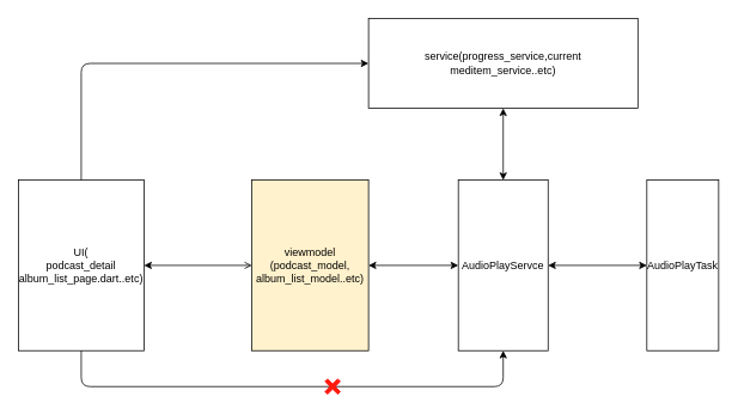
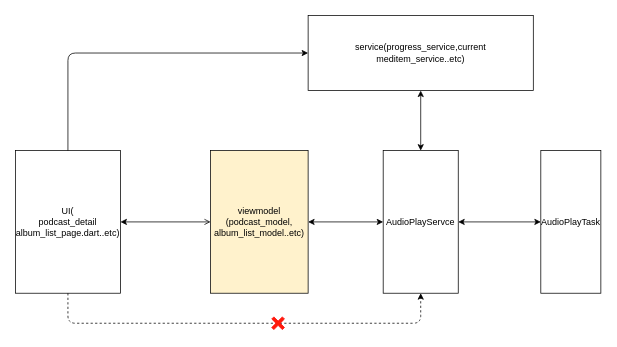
- <mxCell id="7" value="" style="edgeStyle=elbowEdgeStyle;elbow=horizontal;endArrow=classic;html=1;exitX=0.5;exitY=1;exitDx=0;exitDy=0;entryX=0.5;entryY=1;entryDx=0;entryDy=0;" edge="1" parent="1" source="4" target="2"><mxGeometry width="50" height="50" relative="1" as="geometry"><mxPoint x="430" y="370" as="sourcePoint" /><mxPoint x="480" y="320" as="targetPoint" /><Array as="points"><mxPoint x="290" y="430" /></Array></mxGeometry></mxCell>
+ <mxCell id="7" value="" style="edgeStyle=elbowEdgeStyle;elbow=horizontal;endArrow=classic;html=1;exitX=0.5;exitY=1;exitDx=0;exitDy=0;entryX=0.5;entryY=1;entryDx=0;entryDy=0;dashed=1;" edge="1" parent="1" source="4" target="2"><mxGeometry width="50" height="50" relative="1" as="geometry"><mxPoint x="430" y="370" as="sourcePoint" /><mxPoint x="480" y="320" as="targetPoint" /><Array as="points"><mxPoint x="290" y="430" /></Array></mxGeometry></mxCell>
